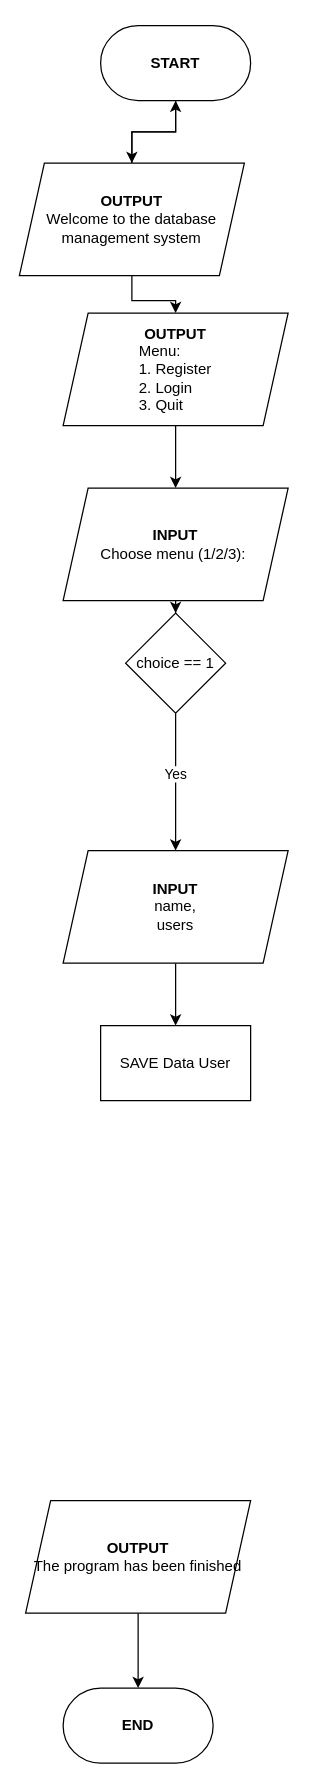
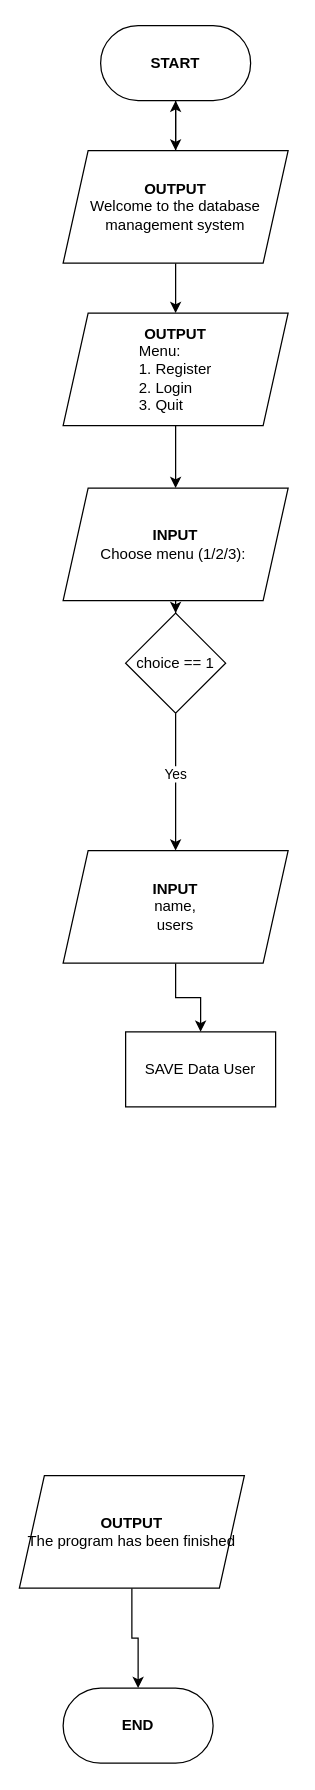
- <mxCell id="6" value="&lt;b&gt;OUTPUT&lt;/b&gt;&lt;br&gt;Welcome to the database management system" style="shape=parallelogram;perimeter=parallelogramPerimeter;whiteSpace=wrap;html=1;fixedSize=1;" vertex="1" parent="1"><mxGeometry x="15" y="130" width="180" height="90" as="geometry" /></mxCell>
+ <mxCell id="6" value="&lt;b&gt;OUTPUT&lt;/b&gt;&lt;br&gt;Welcome to the database management system" style="shape=parallelogram;perimeter=parallelogramPerimeter;whiteSpace=wrap;html=1;fixedSize=1;" vertex="1" parent="1"><mxGeometry x="50" y="120" width="180" height="90" as="geometry" /></mxCell>
- <mxCell id="19" value="SAVE Data User" style="rounded=0;whiteSpace=wrap;html=1;" vertex="1" parent="1"><mxGeometry x="80" y="820" width="120" height="60" as="geometry" /></mxCell>
+ <mxCell id="19" value="SAVE Data User" style="rounded=0;whiteSpace=wrap;html=1;" vertex="1" parent="1"><mxGeometry x="100" y="825" width="120" height="60" as="geometry" /></mxCell>
- <mxCell id="12" value="&lt;b&gt;OUTPUT&lt;/b&gt;&lt;br&gt;&lt;div style=&quot;text-align: left;&quot;&gt;The program has been finished&lt;/div&gt;" style="shape=parallelogram;perimeter=parallelogramPerimeter;whiteSpace=wrap;html=1;fixedSize=1;" vertex="1" parent="1"><mxGeometry x="20" y="1200" width="180" height="90" as="geometry" /></mxCell>
+ <mxCell id="12" value="&lt;b&gt;OUTPUT&lt;/b&gt;&lt;br&gt;&lt;div style=&quot;text-align: left;&quot;&gt;The program has been finished&lt;/div&gt;" style="shape=parallelogram;perimeter=parallelogramPerimeter;whiteSpace=wrap;html=1;fixedSize=1;" vertex="1" parent="1"><mxGeometry x="15" y="1180" width="180" height="90" as="geometry" /></mxCell>
